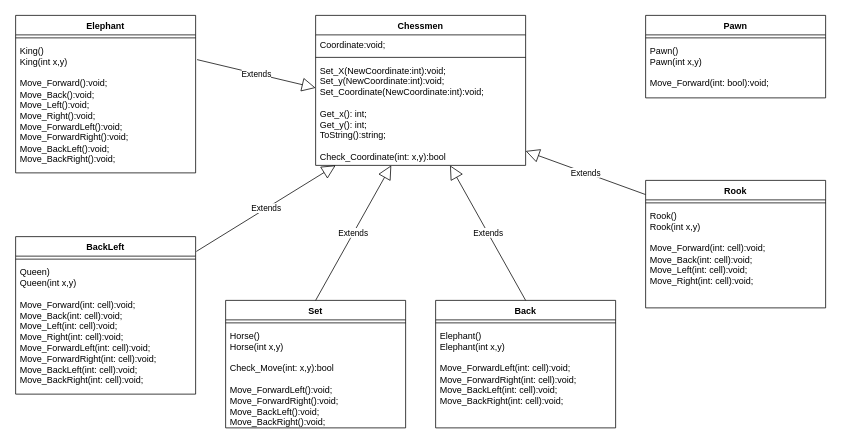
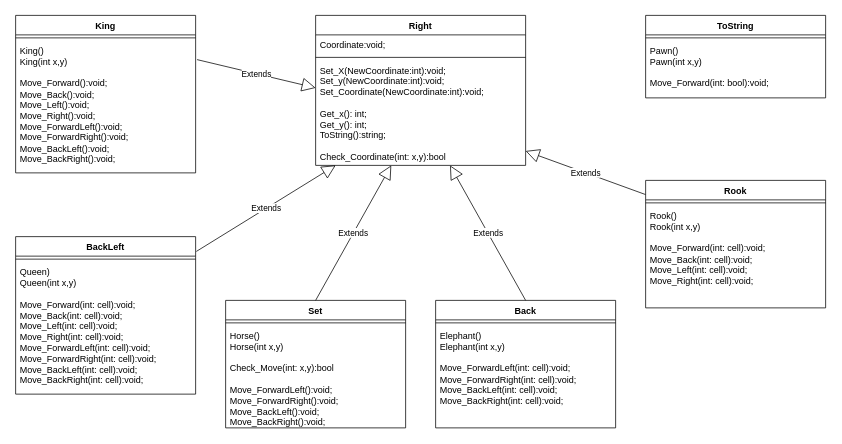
- <mxCell id="21" value="Elephant" style="swimlane;fontStyle=1;align=center;verticalAlign=top;childLayout=stackLayout;horizontal=1;startSize=26;horizontalStack=0;resizeParent=1;resizeParentMax=0;resizeLast=0;collapsible=1;marginBottom=0;whiteSpace=wrap;html=1;" vertex="1" parent="1"><mxGeometry x="20" y="20" width="240" height="210" as="geometry" /></mxCell>
+ <mxCell id="21" value="King" style="swimlane;fontStyle=1;align=center;verticalAlign=top;childLayout=stackLayout;horizontal=1;startSize=26;horizontalStack=0;resizeParent=1;resizeParentMax=0;resizeLast=0;collapsible=1;marginBottom=0;whiteSpace=wrap;html=1;" vertex="1" parent="1"><mxGeometry x="20" y="20" width="240" height="210" as="geometry" /></mxCell>
- <mxCell id="2" value="Chessmen" style="swimlane;fontStyle=1;align=center;verticalAlign=top;childLayout=stackLayout;horizontal=1;startSize=26;horizontalStack=0;resizeParent=1;resizeParentMax=0;resizeLast=0;collapsible=1;marginBottom=0;whiteSpace=wrap;html=1;" vertex="1" parent="1"><mxGeometry x="420" y="20" width="280" height="200" as="geometry" /></mxCell>
+ <mxCell id="2" value="Right" style="swimlane;fontStyle=1;align=center;verticalAlign=top;childLayout=stackLayout;horizontal=1;startSize=26;horizontalStack=0;resizeParent=1;resizeParentMax=0;resizeLast=0;collapsible=1;marginBottom=0;whiteSpace=wrap;html=1;" vertex="1" parent="1"><mxGeometry x="420" y="20" width="280" height="200" as="geometry" /></mxCell>
- <mxCell id="6" value="Pawn" style="swimlane;fontStyle=1;align=center;verticalAlign=top;childLayout=stackLayout;horizontal=1;startSize=26;horizontalStack=0;resizeParent=1;resizeParentMax=0;resizeLast=0;collapsible=1;marginBottom=0;whiteSpace=wrap;html=1;" vertex="1" parent="1"><mxGeometry x="860" y="20" width="240" height="110" as="geometry" /></mxCell>
+ <mxCell id="6" value="ToString" style="swimlane;fontStyle=1;align=center;verticalAlign=top;childLayout=stackLayout;horizontal=1;startSize=26;horizontalStack=0;resizeParent=1;resizeParentMax=0;resizeLast=0;collapsible=1;marginBottom=0;whiteSpace=wrap;html=1;" vertex="1" parent="1"><mxGeometry x="860" y="20" width="240" height="110" as="geometry" /></mxCell>
